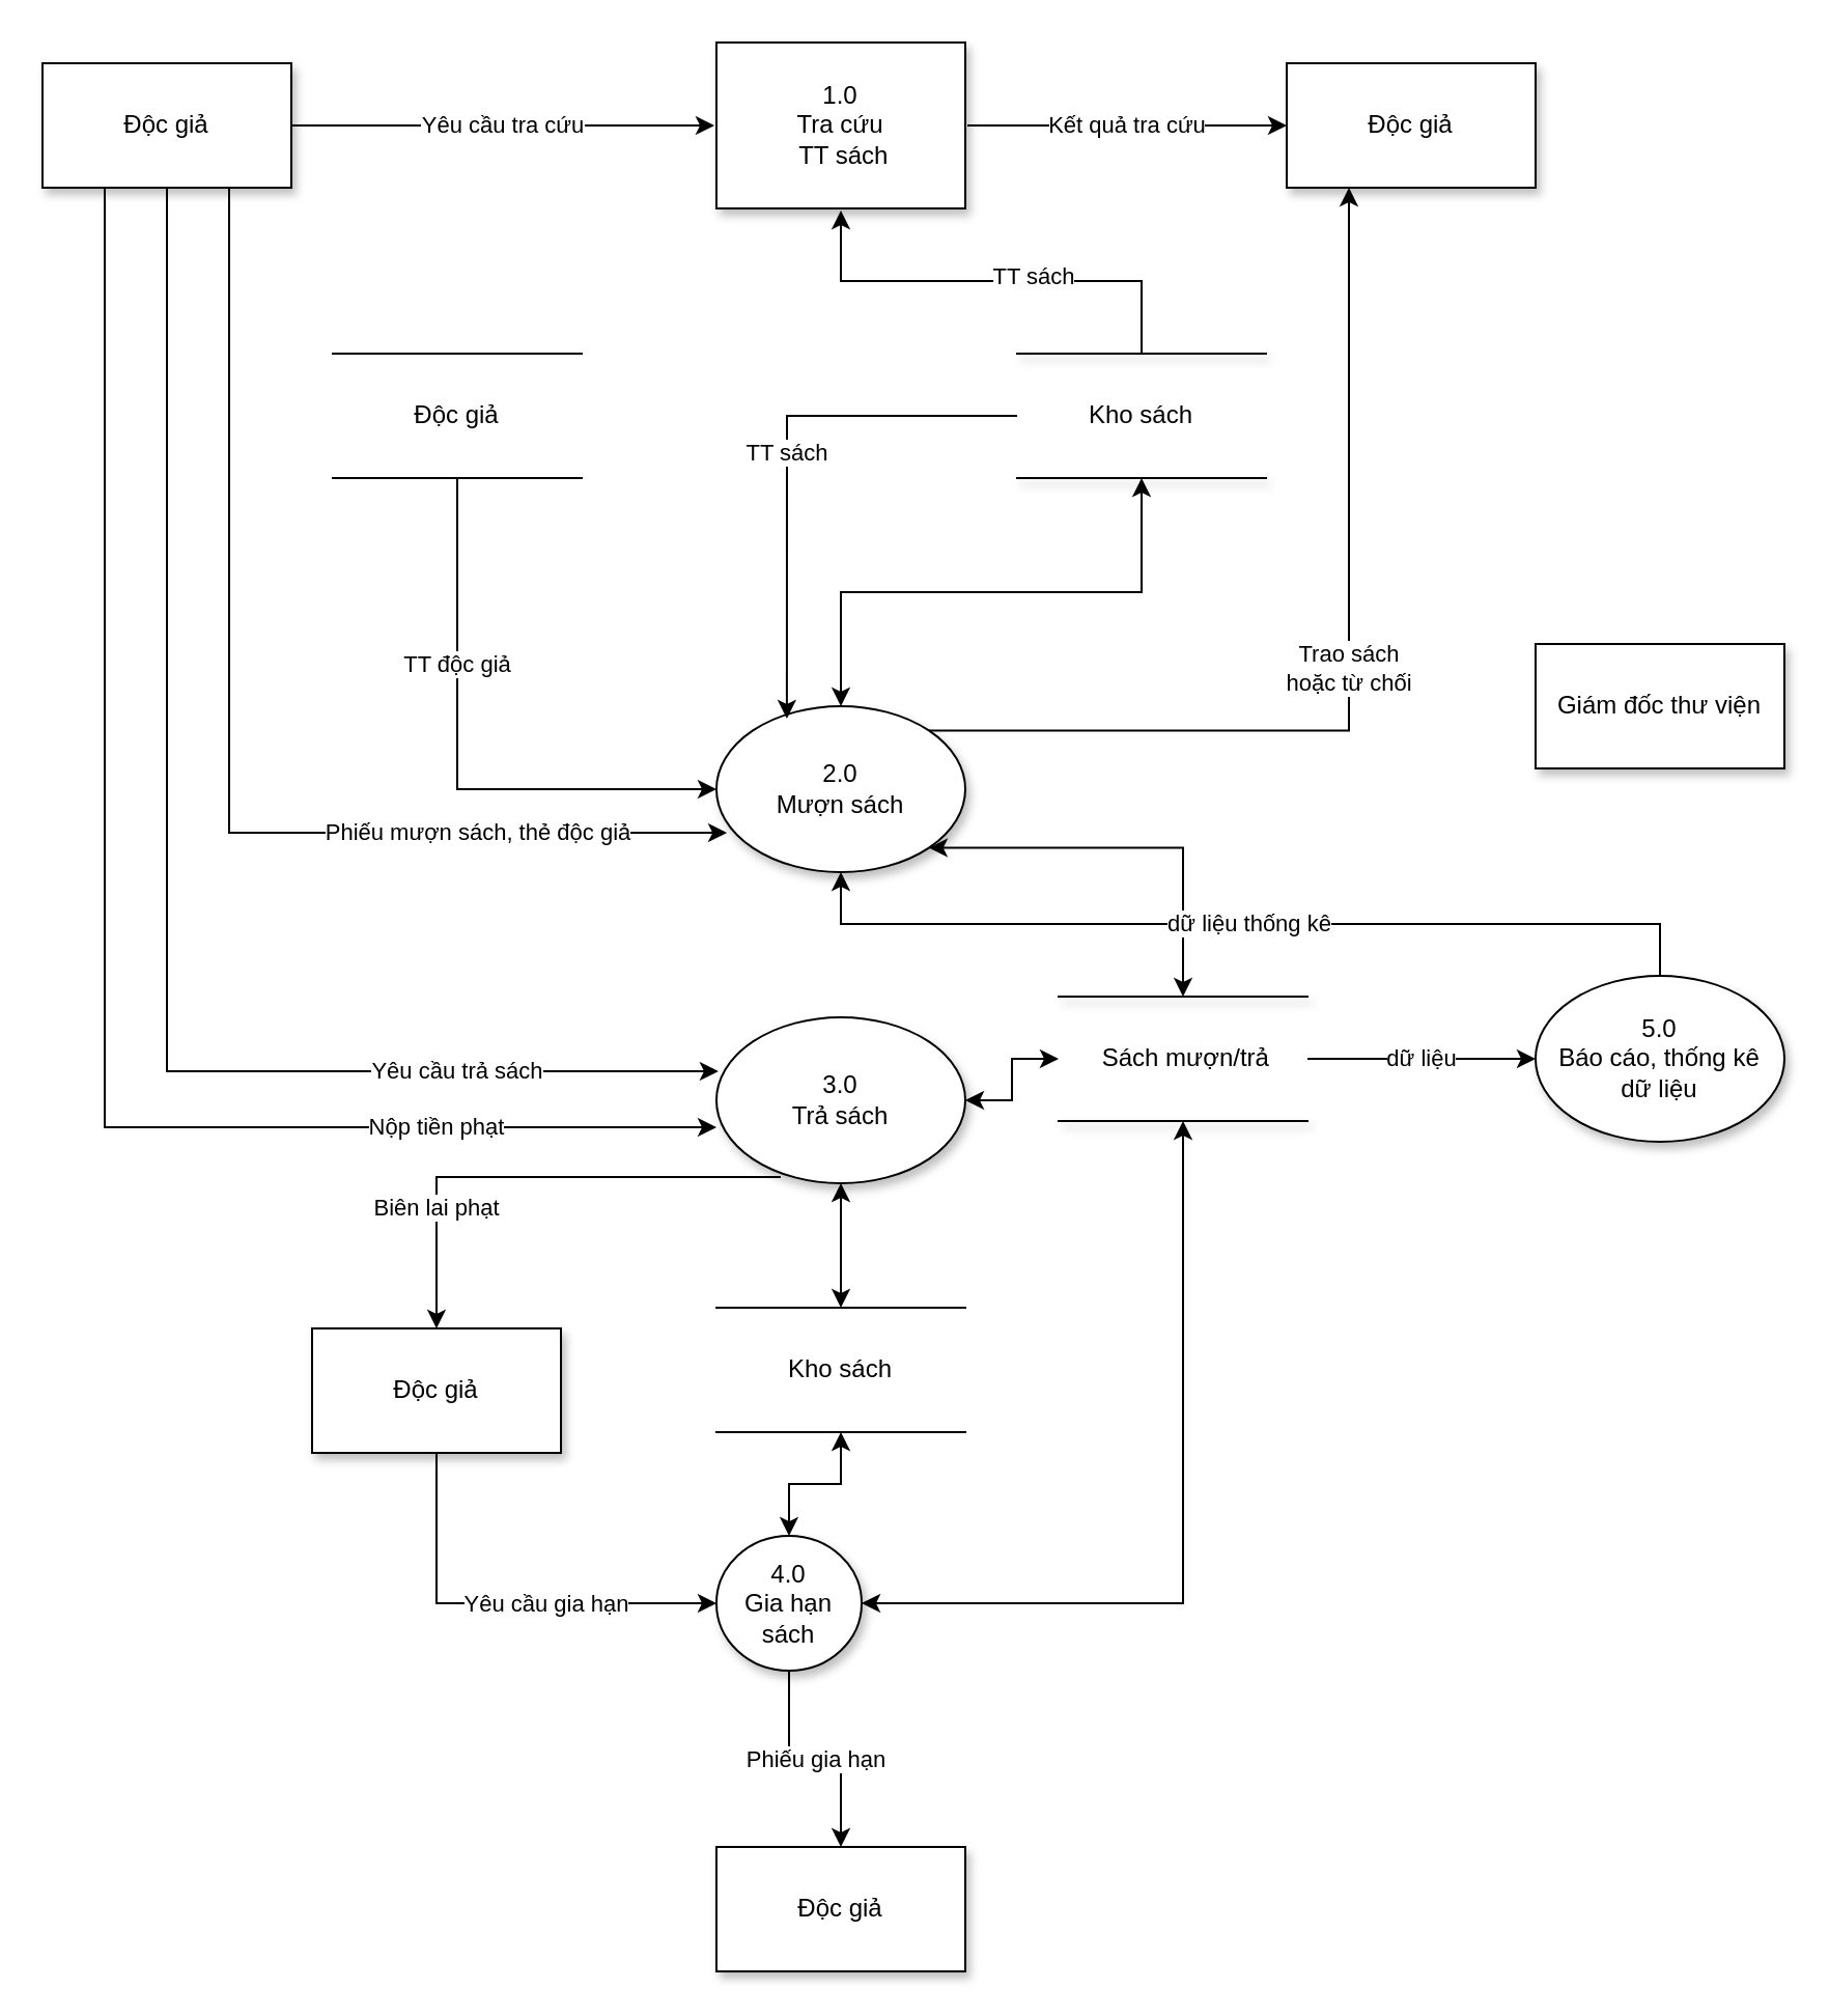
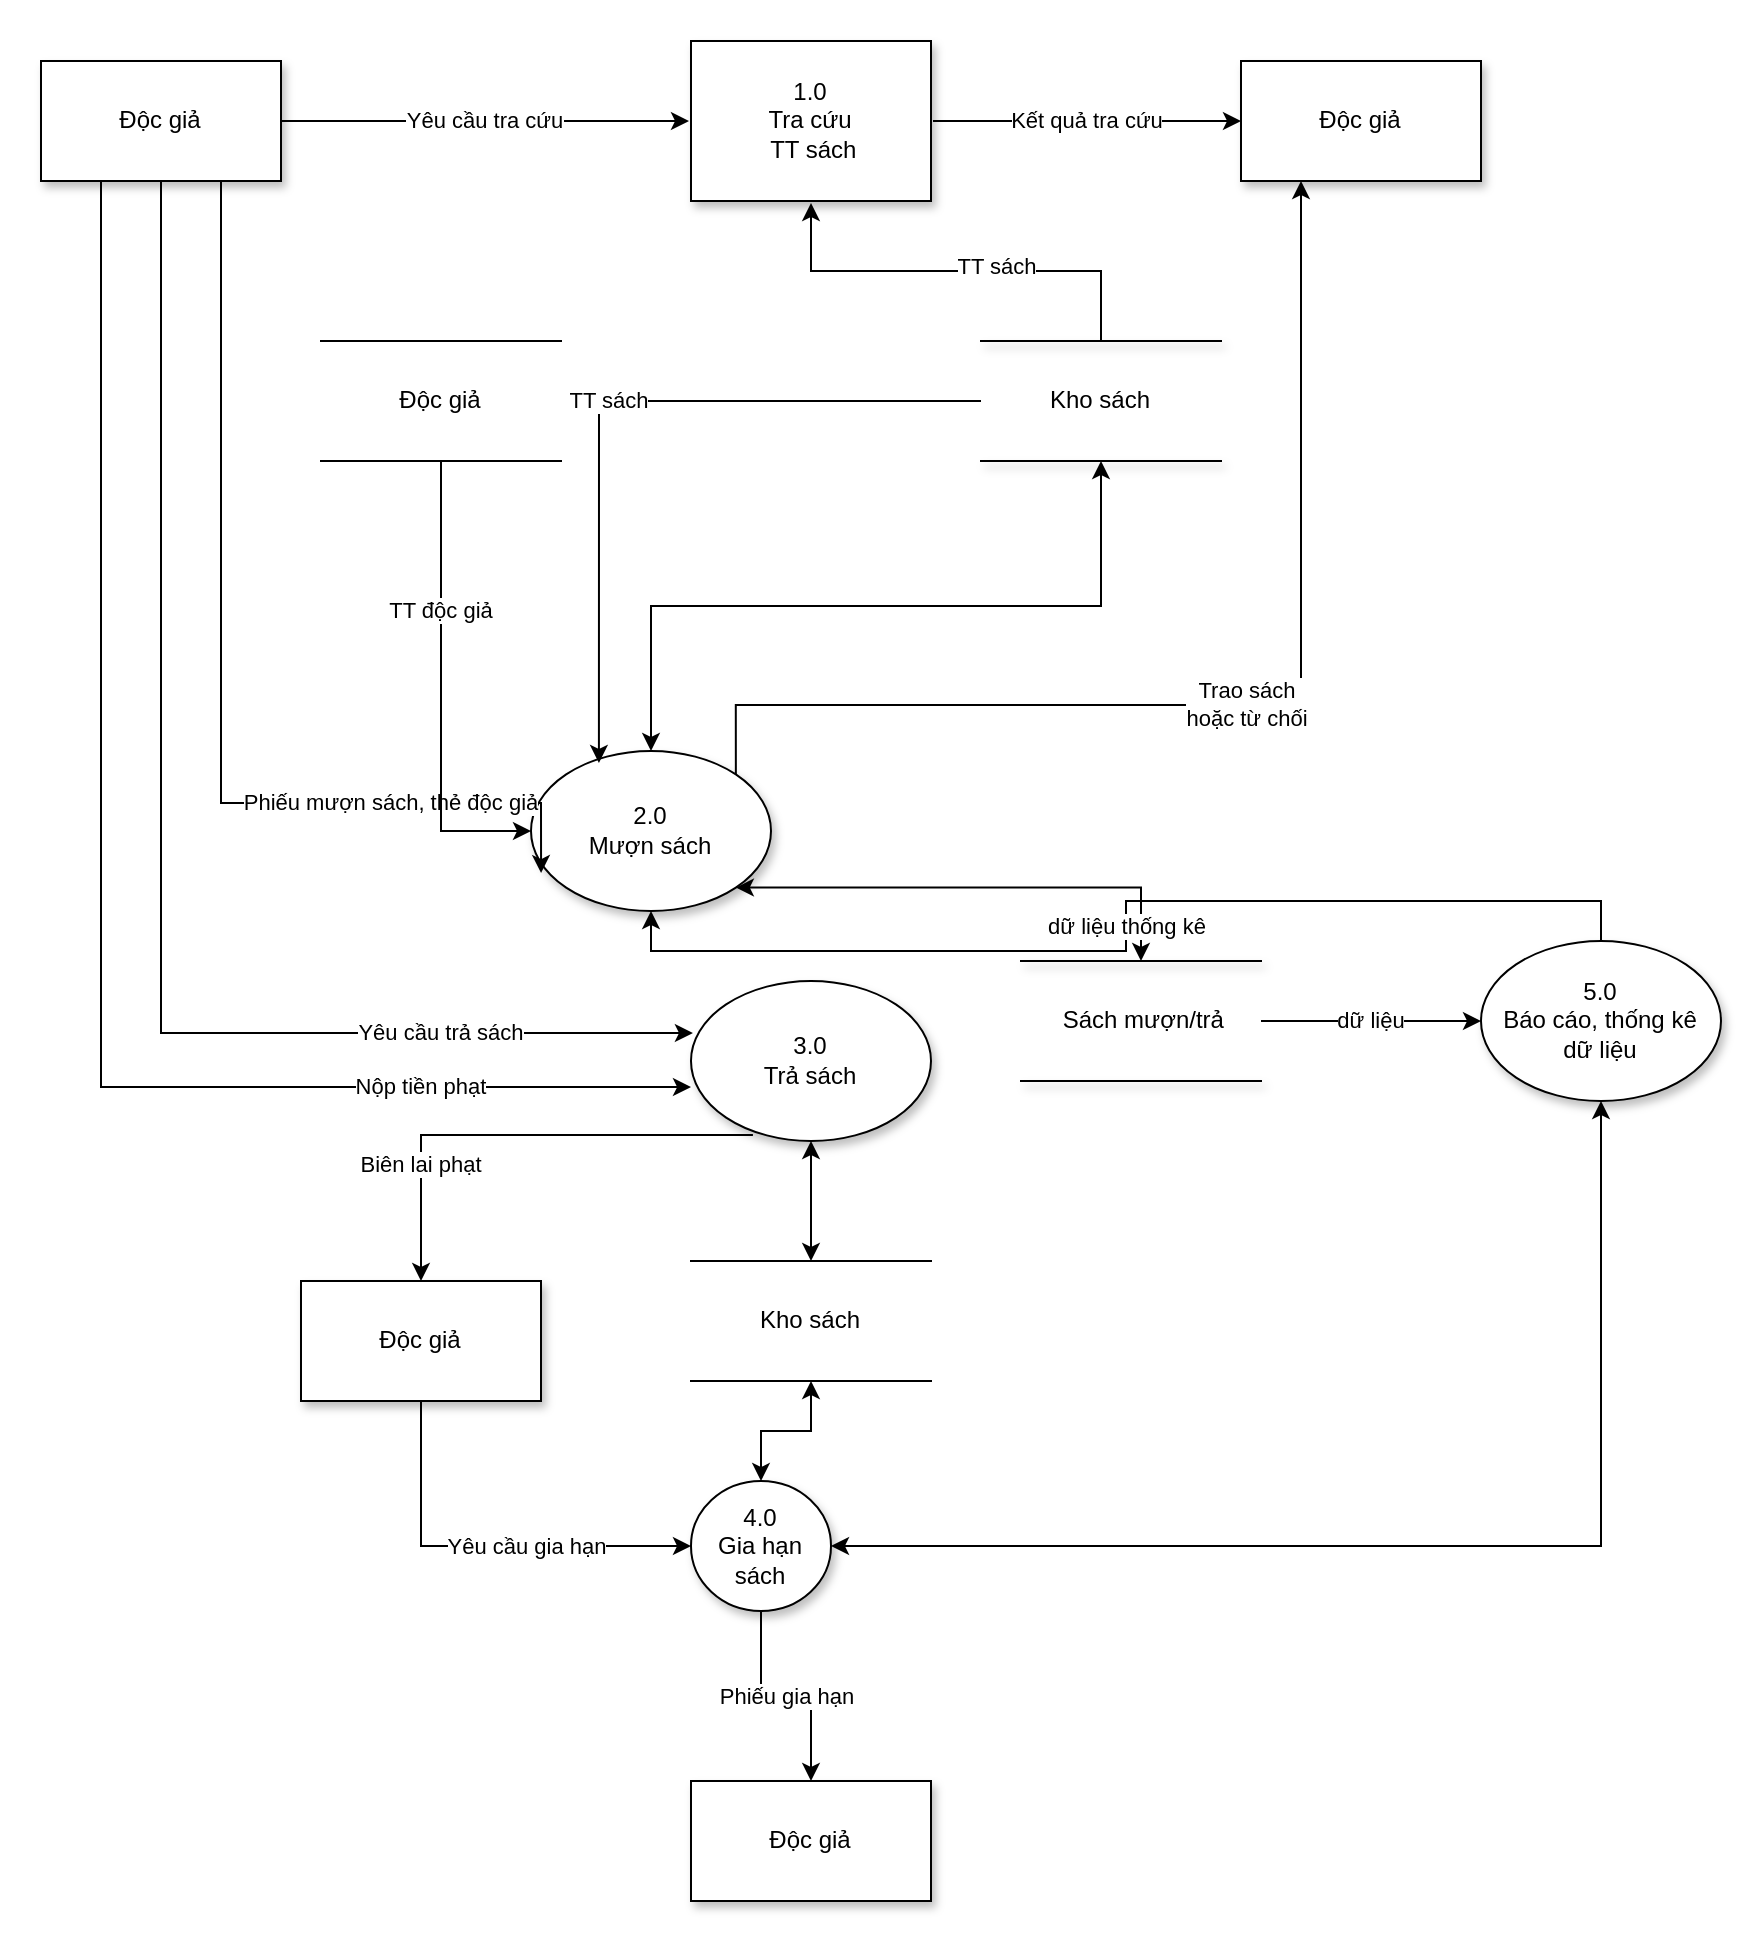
- <mxCell id="21" value="Giám đốc thư viện" style="rounded=0;whiteSpace=wrap;html=1;shadow=1;" vertex="1" parent="1"><mxGeometry x="740" y="310" width="120" height="60" as="geometry" /></mxCell>
- <mxCell id="9" value="&lt;div&gt;2.0&lt;/div&gt;&lt;div&gt;Mượn sách &lt;br&gt;&lt;/div&gt;" style="ellipse;whiteSpace=wrap;html=1;shadow=1;" vertex="1" parent="1"><mxGeometry x="345" y="340" width="120" height="80" as="geometry" /></mxCell>
+ <mxCell id="9" value="&lt;div&gt;2.0&lt;/div&gt;&lt;div&gt;Mượn sách &lt;br&gt;&lt;/div&gt;" style="ellipse;whiteSpace=wrap;html=1;shadow=1;" vertex="1" parent="1"><mxGeometry x="265" y="375" width="120" height="80" as="geometry" /></mxCell>
- <mxCell id="35" style="edgeStyle=orthogonalEdgeStyle;rounded=0;sketch=0;jumpStyle=none;orthogonalLoop=1;jettySize=auto;html=1;exitX=1;exitY=0.5;exitDx=0;exitDy=0;entryX=0;entryY=0.5;entryDx=0;entryDy=0;shadow=0;startArrow=classic;startFill=1;endArrow=classic;endFill=1;targetPerimeterSpacing=0;" edge="1" parent="1" source="36" target="17"><mxGeometry relative="1" as="geometry" /></mxCell>
- <mxCell id="10" value="" style="edgeStyle=orthogonalEdgeStyle;rounded=0;orthogonalLoop=1;jettySize=auto;html=1;exitX=1;exitY=0.5;exitDx=0;exitDy=0;entryX=0.5;entryY=1;entryDx=0;entryDy=0;startArrow=classic;startFill=1;" edge="1" parent="1" source="11" target="17"><mxGeometry relative="1" as="geometry" /></mxCell>
+ <mxCell id="10" value="" style="edgeStyle=orthogonalEdgeStyle;rounded=0;orthogonalLoop=1;jettySize=auto;html=1;exitX=1;exitY=0.5;exitDx=0;exitDy=0;startArrow=classic;startFill=1;" edge="1" parent="1" source="11" target="13"><mxGeometry relative="1" as="geometry" /></mxCell>
